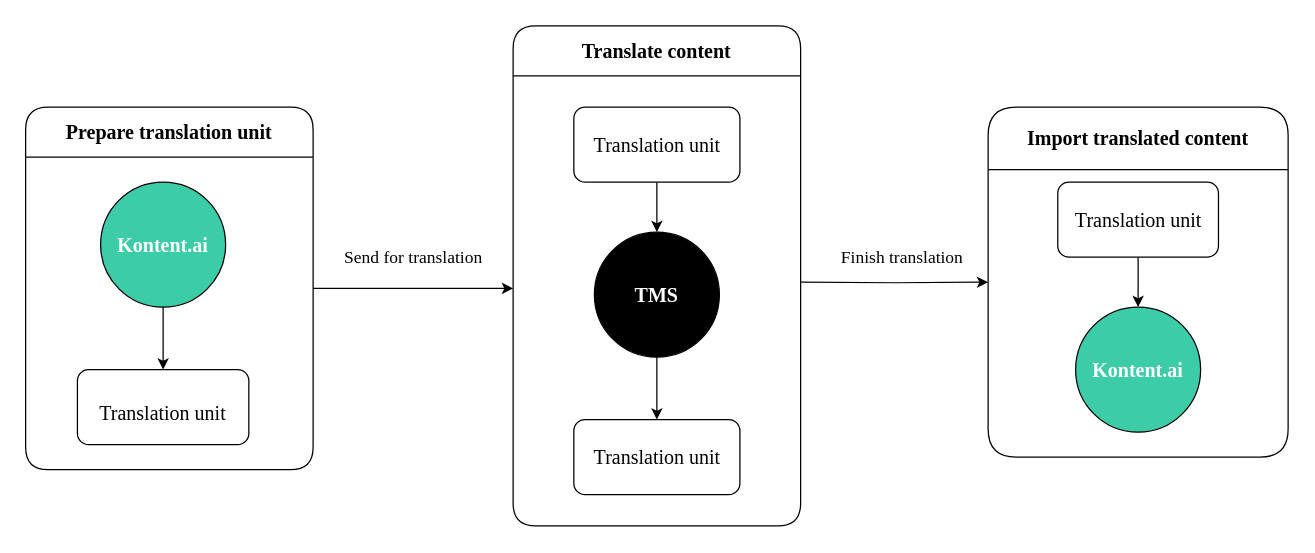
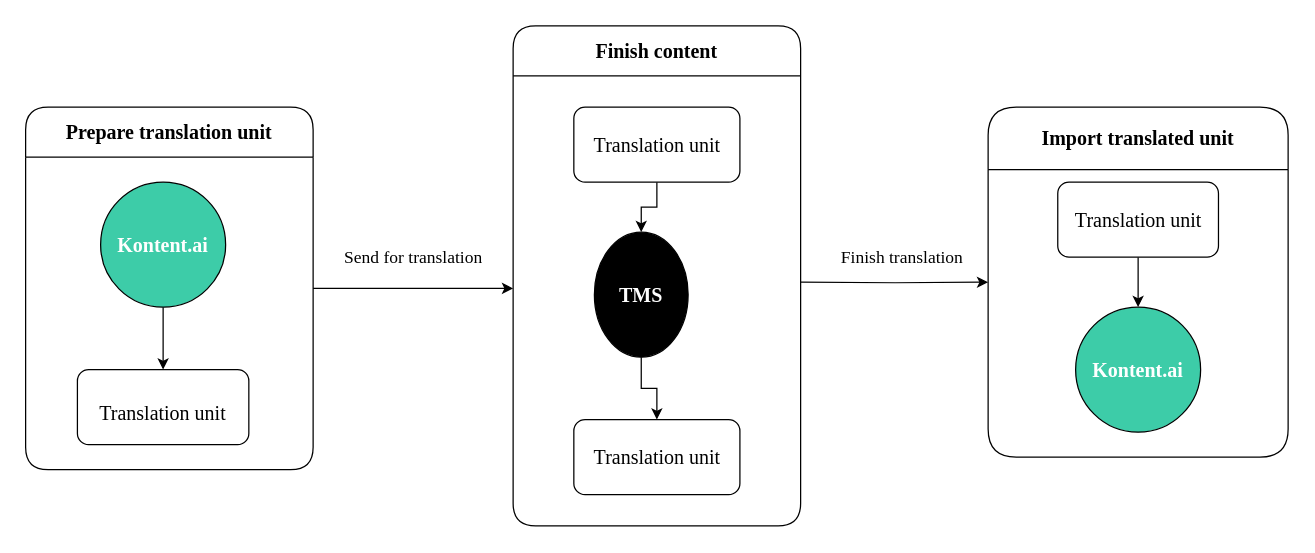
- <mxCell id="12" value="&lt;font style=&quot;font-size: 16px;&quot;&gt;Translate content&lt;/font&gt;" style="swimlane;whiteSpace=wrap;html=1;startSize=40;fontFamily=Work Sans;rounded=1;fontSize=16;" parent="1" vertex="1"><mxGeometry x="410" y="20" width="230" height="400" as="geometry"><mxRectangle x="200" y="60" width="270" height="40" as="alternateBounds" /></mxGeometry></mxCell>
+ <mxCell id="12" value="&lt;font style=&quot;font-size: 16px;&quot;&gt;Finish content&lt;/font&gt;" style="swimlane;whiteSpace=wrap;html=1;startSize=40;fontFamily=Work Sans;rounded=1;fontSize=16;" parent="1" vertex="1"><mxGeometry x="410" y="20" width="230" height="400" as="geometry"><mxRectangle x="200" y="60" width="270" height="40" as="alternateBounds" /></mxGeometry></mxCell>
- <mxCell id="18" value="&lt;font style=&quot;font-size: 16px;&quot;&gt;Import translated content&lt;/font&gt;" style="swimlane;whiteSpace=wrap;html=1;startSize=50;fontFamily=Work Sans;rounded=1;fontSize=16;" parent="1" vertex="1"><mxGeometry x="790" y="85" width="240" height="280" as="geometry"><mxRectangle x="200" y="60" width="270" height="40" as="alternateBounds" /></mxGeometry></mxCell>
+ <mxCell id="18" value="&lt;font style=&quot;font-size: 16px;&quot;&gt;Import translated unit&lt;/font&gt;" style="swimlane;whiteSpace=wrap;html=1;startSize=50;fontFamily=Work Sans;rounded=1;fontSize=16;" parent="1" vertex="1"><mxGeometry x="790" y="85" width="240" height="280" as="geometry"><mxRectangle x="200" y="60" width="270" height="40" as="alternateBounds" /></mxGeometry></mxCell>
- <mxCell id="14" value="TMS" style="ellipse;whiteSpace=wrap;html=1;aspect=fixed;movable=1;resizable=1;rotatable=1;deletable=1;editable=1;locked=0;connectable=1;fontFamily=Work Sans;fontSize=16;fillColor=#000000;fontStyle=1;fontColor=#FFFFFF;" parent="12" vertex="1"><mxGeometry x="65" y="165" width="100" height="100" as="geometry" /></mxCell>
+ <mxCell id="14" value="TMS" style="ellipse;whiteSpace=wrap;html=1;aspect=fixed;movable=1;resizable=1;rotatable=1;deletable=1;editable=1;locked=0;connectable=1;fontFamily=Work Sans;fontSize=16;fillColor=#000000;fontStyle=1;fontColor=#FFFFFF;" parent="12" vertex="1"><mxGeometry x="65" y="165" width="75" height="100" as="geometry" /></mxCell>
